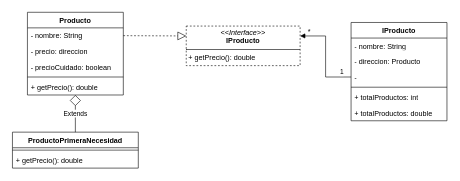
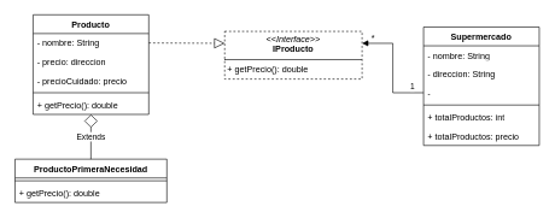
- <mxCell id="11" value="IProducto&lt;div&gt;&lt;br&gt;&lt;/div&gt;" style="swimlane;fontStyle=1;align=center;verticalAlign=top;childLayout=stackLayout;horizontal=1;startSize=26;horizontalStack=0;resizeParent=1;resizeParentMax=0;resizeLast=0;collapsible=1;marginBottom=0;whiteSpace=wrap;html=1;" vertex="1" parent="1"><mxGeometry x="585" y="37" width="160" height="164" as="geometry" /></mxCell>
+ <mxCell id="11" value="Supermercado&lt;div&gt;&lt;br&gt;&lt;/div&gt;" style="swimlane;fontStyle=1;align=center;verticalAlign=top;childLayout=stackLayout;horizontal=1;startSize=26;horizontalStack=0;resizeParent=1;resizeParentMax=0;resizeLast=0;collapsible=1;marginBottom=0;whiteSpace=wrap;html=1;" vertex="1" parent="1"><mxGeometry x="585" y="37" width="160" height="164" as="geometry" /></mxCell>
- <mxCell id="13" value="- direccion: Producto" style="text;strokeColor=none;fillColor=none;align=left;verticalAlign=top;spacingLeft=4;spacingRight=4;overflow=hidden;rotatable=0;points=[[0,0.5],[1,0.5]];portConstraint=eastwest;whiteSpace=wrap;html=1;" vertex="1" parent="11"><mxGeometry y="52" width="160" height="26" as="geometry" /></mxCell>
+ <mxCell id="13" value="- direccion: String" style="text;strokeColor=none;fillColor=none;align=left;verticalAlign=top;spacingLeft=4;spacingRight=4;overflow=hidden;rotatable=0;points=[[0,0.5],[1,0.5]];portConstraint=eastwest;whiteSpace=wrap;html=1;" vertex="1" parent="11"><mxGeometry y="52" width="160" height="26" as="geometry" /></mxCell>
- <mxCell id="5" value="- precioCuidado: boolean" style="text;strokeColor=none;fillColor=none;align=left;verticalAlign=top;spacingLeft=4;spacingRight=4;overflow=hidden;rotatable=0;points=[[0,0.5],[1,0.5]];portConstraint=eastwest;whiteSpace=wrap;html=1;" vertex="1" parent="2"><mxGeometry y="78" width="160" height="26" as="geometry" /></mxCell>
+ <mxCell id="5" value="- precioCuidado: precio" style="text;strokeColor=none;fillColor=none;align=left;verticalAlign=top;spacingLeft=4;spacingRight=4;overflow=hidden;rotatable=0;points=[[0,0.5],[1,0.5]];portConstraint=eastwest;whiteSpace=wrap;html=1;" vertex="1" parent="2"><mxGeometry y="78" width="160" height="26" as="geometry" /></mxCell>
- <mxCell id="17" value="+ totalProductos: double" style="text;strokeColor=none;fillColor=none;align=left;verticalAlign=top;spacingLeft=4;spacingRight=4;overflow=hidden;rotatable=0;points=[[0,0.5],[1,0.5]];portConstraint=eastwest;whiteSpace=wrap;html=1;" vertex="1" parent="11"><mxGeometry y="138" width="160" height="26" as="geometry" /></mxCell>
+ <mxCell id="17" value="+ totalProductos: precio" style="text;strokeColor=none;fillColor=none;align=left;verticalAlign=top;spacingLeft=4;spacingRight=4;overflow=hidden;rotatable=0;points=[[0,0.5],[1,0.5]];portConstraint=eastwest;whiteSpace=wrap;html=1;" vertex="1" parent="11"><mxGeometry y="138" width="160" height="26" as="geometry" /></mxCell>
